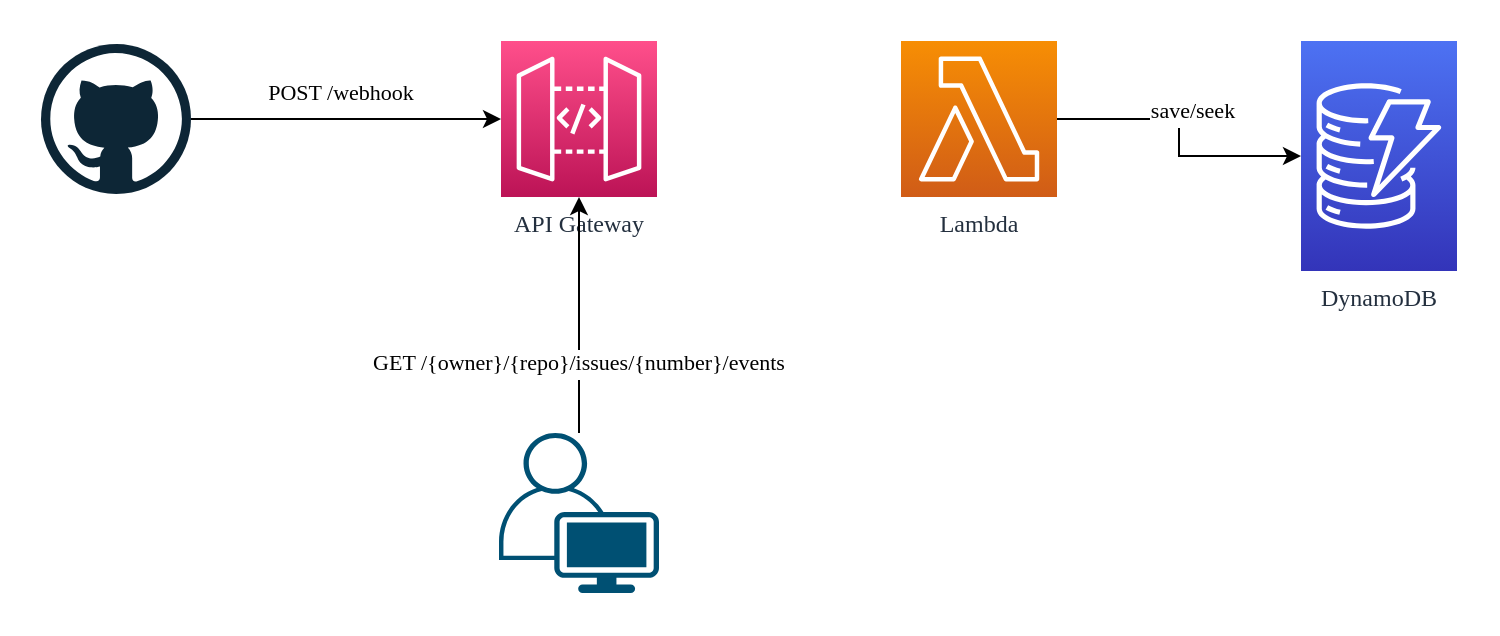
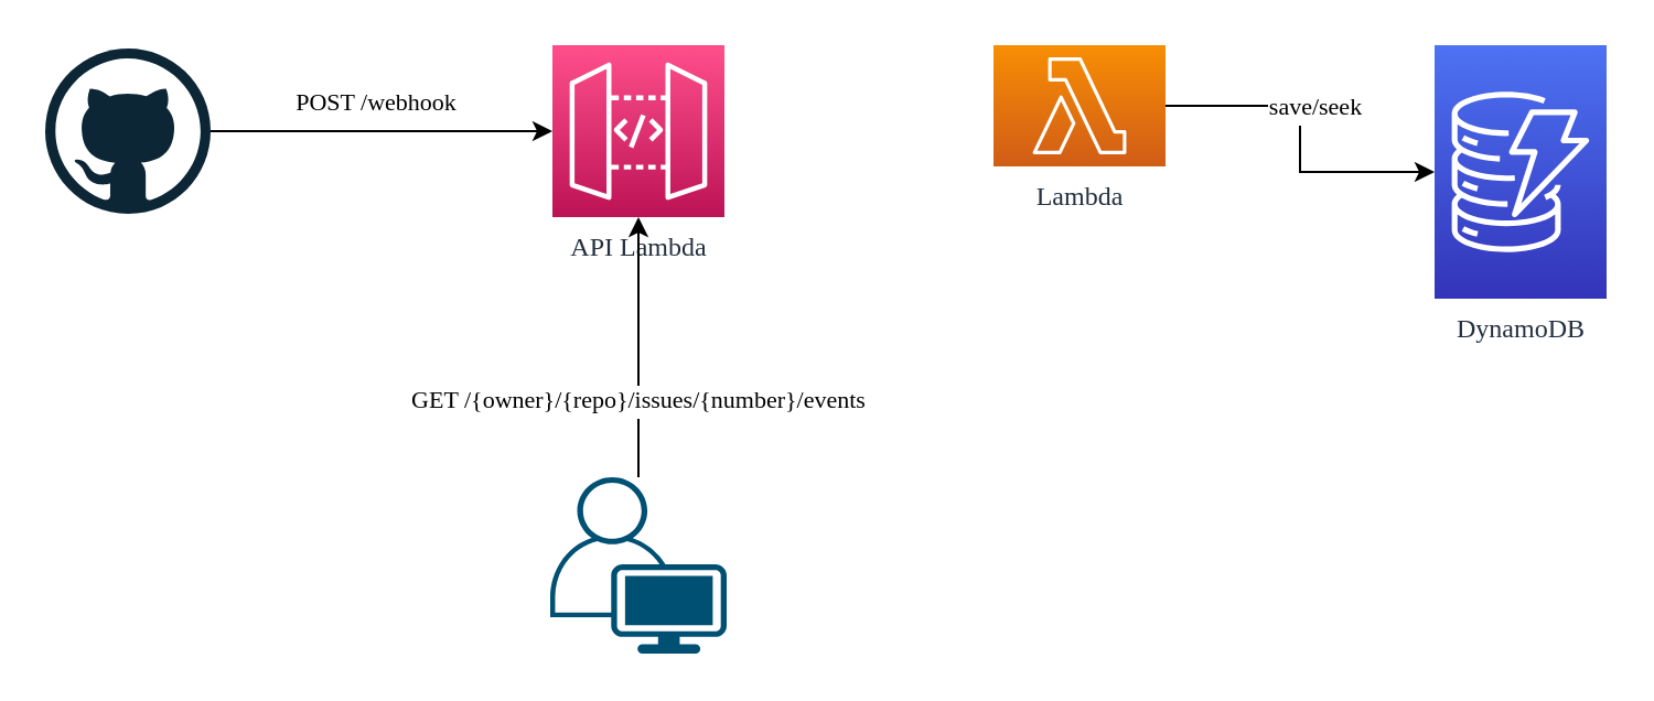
- <mxCell id="7" value="&lt;font face=&quot;Verdana&quot;&gt;Lambda&lt;/font&gt;" style="sketch=0;points=[[0,0,0],[0.25,0,0],[0.5,0,0],[0.75,0,0],[1,0,0],[0,1,0],[0.25,1,0],[0.5,1,0],[0.75,1,0],[1,1,0],[0,0.25,0],[0,0.5,0],[0,0.75,0],[1,0.25,0],[1,0.5,0],[1,0.75,0]];outlineConnect=0;fontColor=#232F3E;gradientColor=#F78E04;gradientDirection=north;fillColor=#D05C17;strokeColor=#ffffff;dashed=0;verticalLabelPosition=bottom;verticalAlign=top;align=center;html=1;fontSize=12;fontStyle=0;aspect=fixed;shape=mxgraph.aws4.resourceIcon;resIcon=mxgraph.aws4.lambda;" vertex="1" parent="1"><mxGeometry x="450" y="20" width="78" height="78" as="geometry" /></mxCell>
+ <mxCell id="7" value="&lt;font face=&quot;Verdana&quot;&gt;Lambda&lt;/font&gt;" style="sketch=0;points=[[0,0,0],[0.25,0,0],[0.5,0,0],[0.75,0,0],[1,0,0],[0,1,0],[0.25,1,0],[0.5,1,0],[0.75,1,0],[1,1,0],[0,0.25,0],[0,0.5,0],[0,0.75,0],[1,0.25,0],[1,0.5,0],[1,0.75,0]];outlineConnect=0;fontColor=#232F3E;gradientColor=#F78E04;gradientDirection=north;fillColor=#D05C17;strokeColor=#ffffff;dashed=0;verticalLabelPosition=bottom;verticalAlign=top;align=center;html=1;fontSize=12;fontStyle=0;aspect=fixed;shape=mxgraph.aws4.resourceIcon;resIcon=mxgraph.aws4.lambda;" vertex="1" parent="1"><mxGeometry x="450" y="20" width="78" height="55" as="geometry" /></mxCell>
- <mxCell id="4" value="&lt;font face=&quot;Verdana&quot;&gt;API Gateway&lt;/font&gt;" style="sketch=0;points=[[0,0,0],[0.25,0,0],[0.5,0,0],[0.75,0,0],[1,0,0],[0,1,0],[0.25,1,0],[0.5,1,0],[0.75,1,0],[1,1,0],[0,0.25,0],[0,0.5,0],[0,0.75,0],[1,0.25,0],[1,0.5,0],[1,0.75,0]];outlineConnect=0;fontColor=#232F3E;gradientColor=#FF4F8B;gradientDirection=north;fillColor=#BC1356;strokeColor=#ffffff;dashed=0;verticalLabelPosition=bottom;verticalAlign=top;align=center;html=1;fontSize=12;fontStyle=0;aspect=fixed;shape=mxgraph.aws4.resourceIcon;resIcon=mxgraph.aws4.api_gateway;" vertex="1" parent="1"><mxGeometry x="250" y="20" width="78" height="78" as="geometry" /></mxCell>
+ <mxCell id="4" value="&lt;font face=&quot;Verdana&quot;&gt;API Lambda&lt;/font&gt;" style="sketch=0;points=[[0,0,0],[0.25,0,0],[0.5,0,0],[0.75,0,0],[1,0,0],[0,1,0],[0.25,1,0],[0.5,1,0],[0.75,1,0],[1,1,0],[0,0.25,0],[0,0.5,0],[0,0.75,0],[1,0.25,0],[1,0.5,0],[1,0.75,0]];outlineConnect=0;fontColor=#232F3E;gradientColor=#FF4F8B;gradientDirection=north;fillColor=#BC1356;strokeColor=#ffffff;dashed=0;verticalLabelPosition=bottom;verticalAlign=top;align=center;html=1;fontSize=12;fontStyle=0;aspect=fixed;shape=mxgraph.aws4.resourceIcon;resIcon=mxgraph.aws4.api_gateway;" vertex="1" parent="1"><mxGeometry x="250" y="20" width="78" height="78" as="geometry" /></mxCell>
